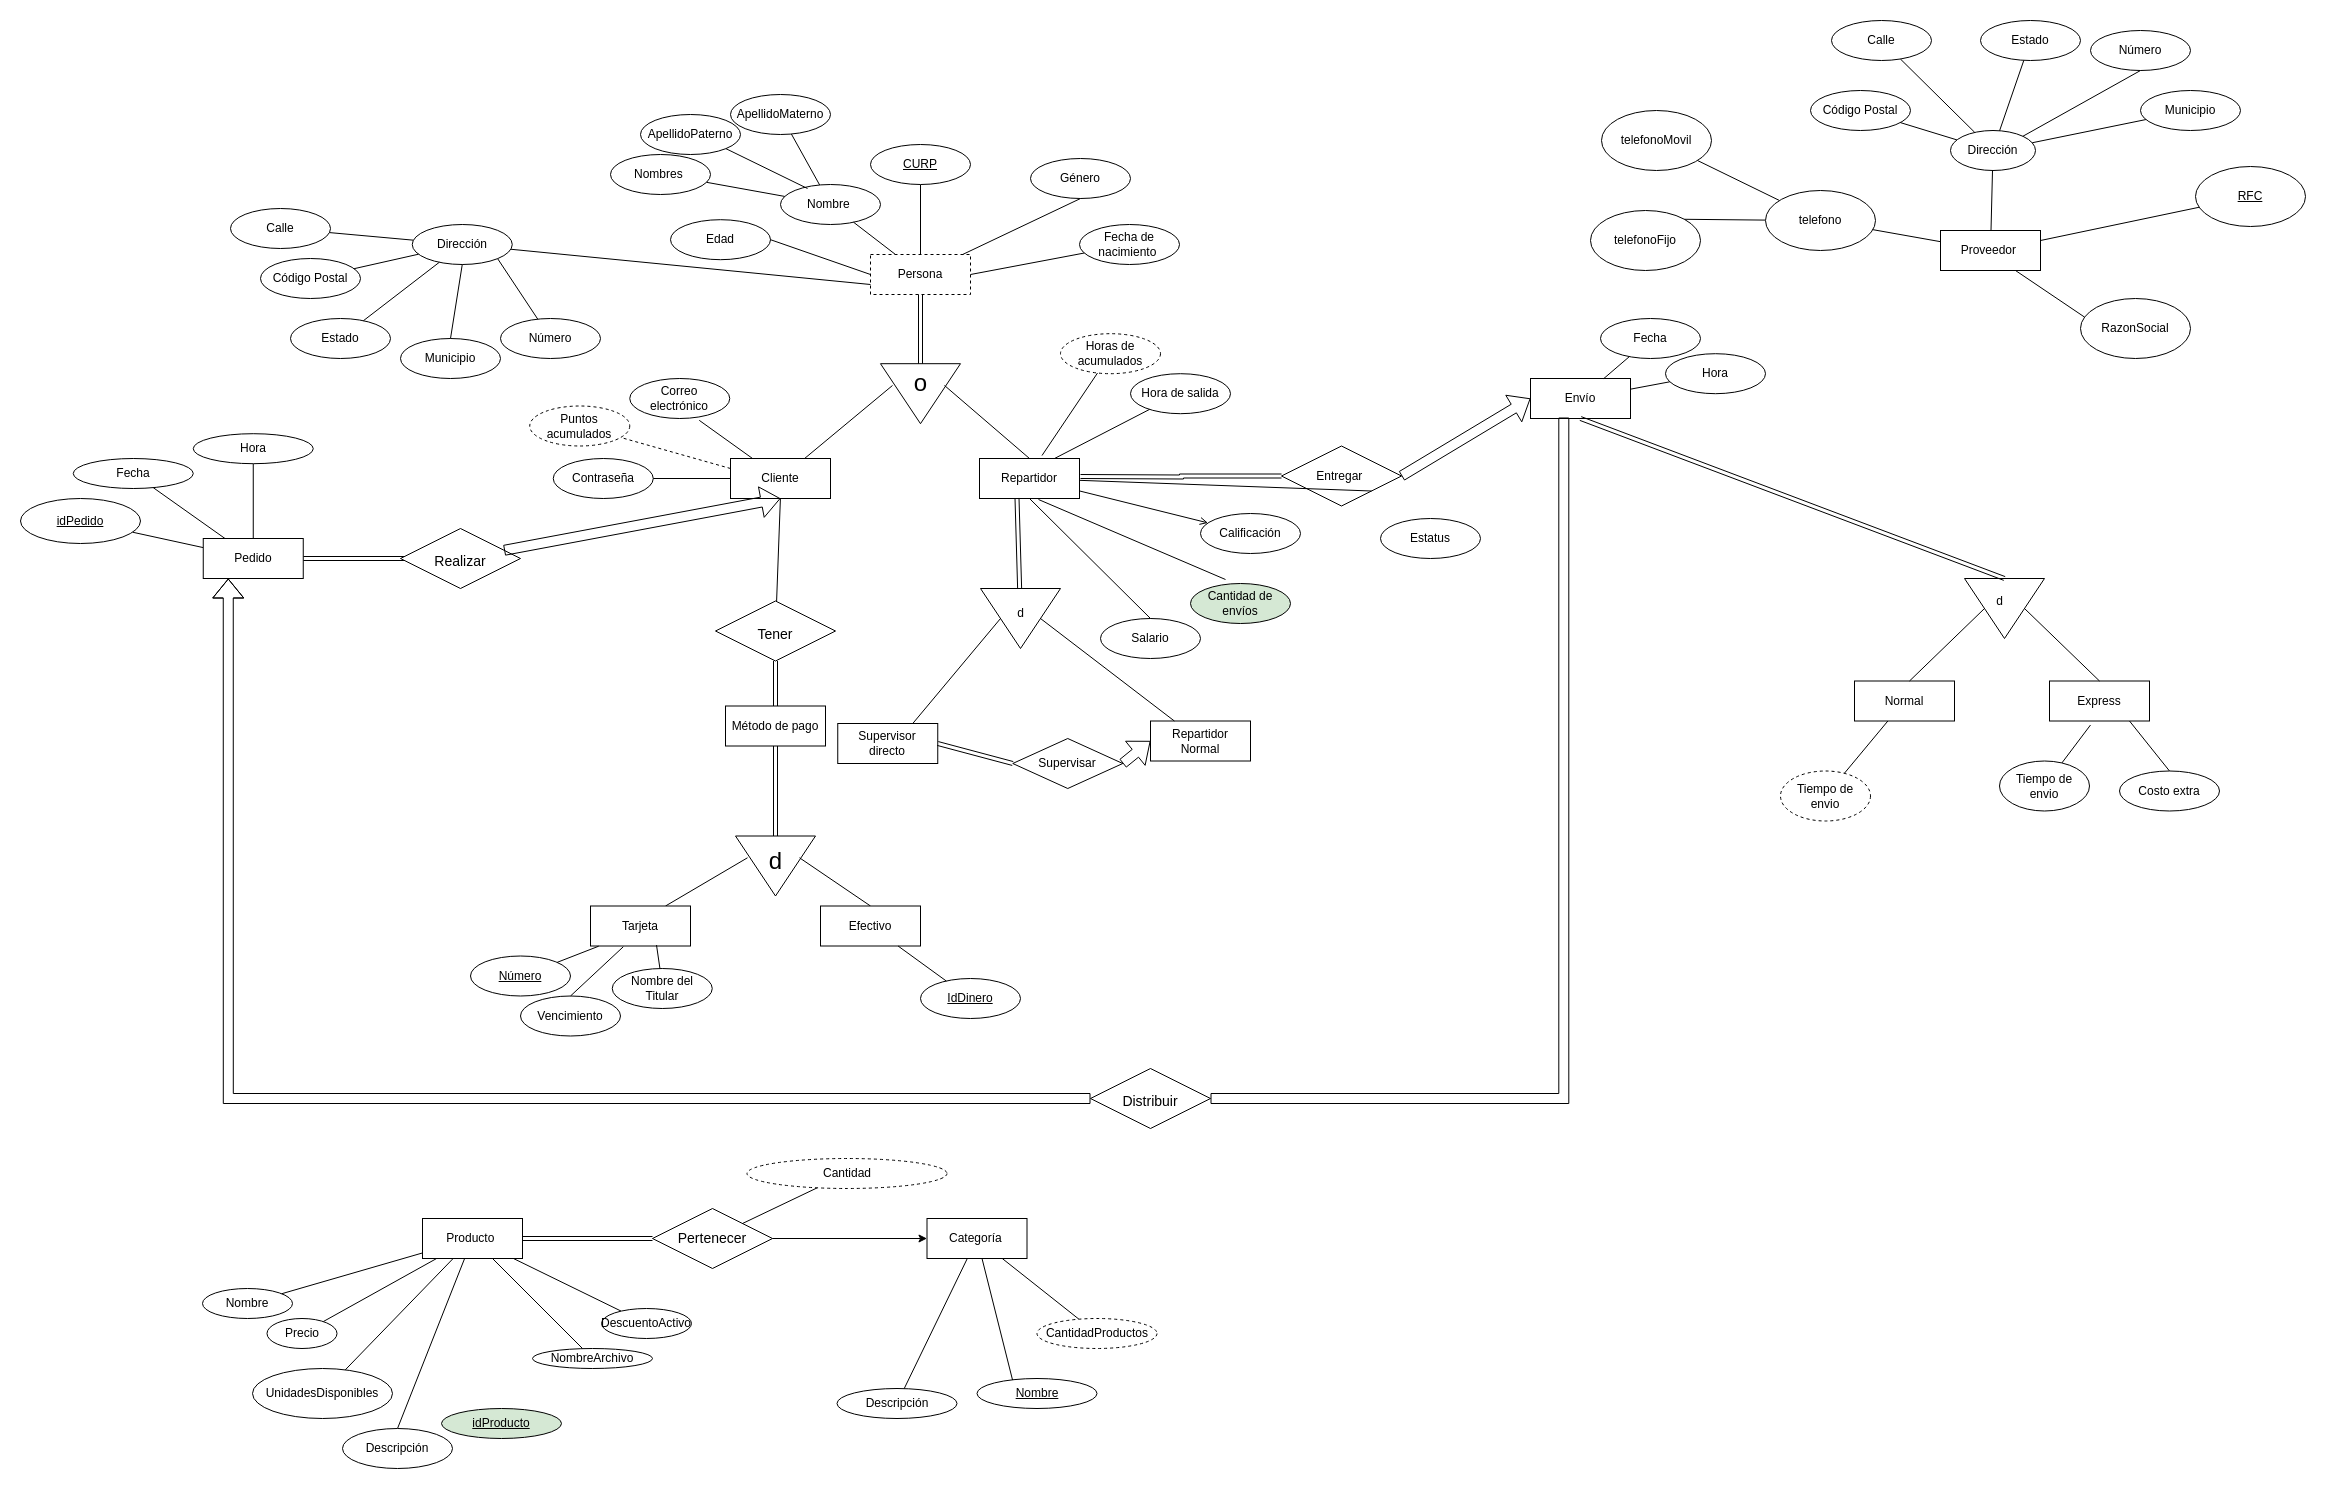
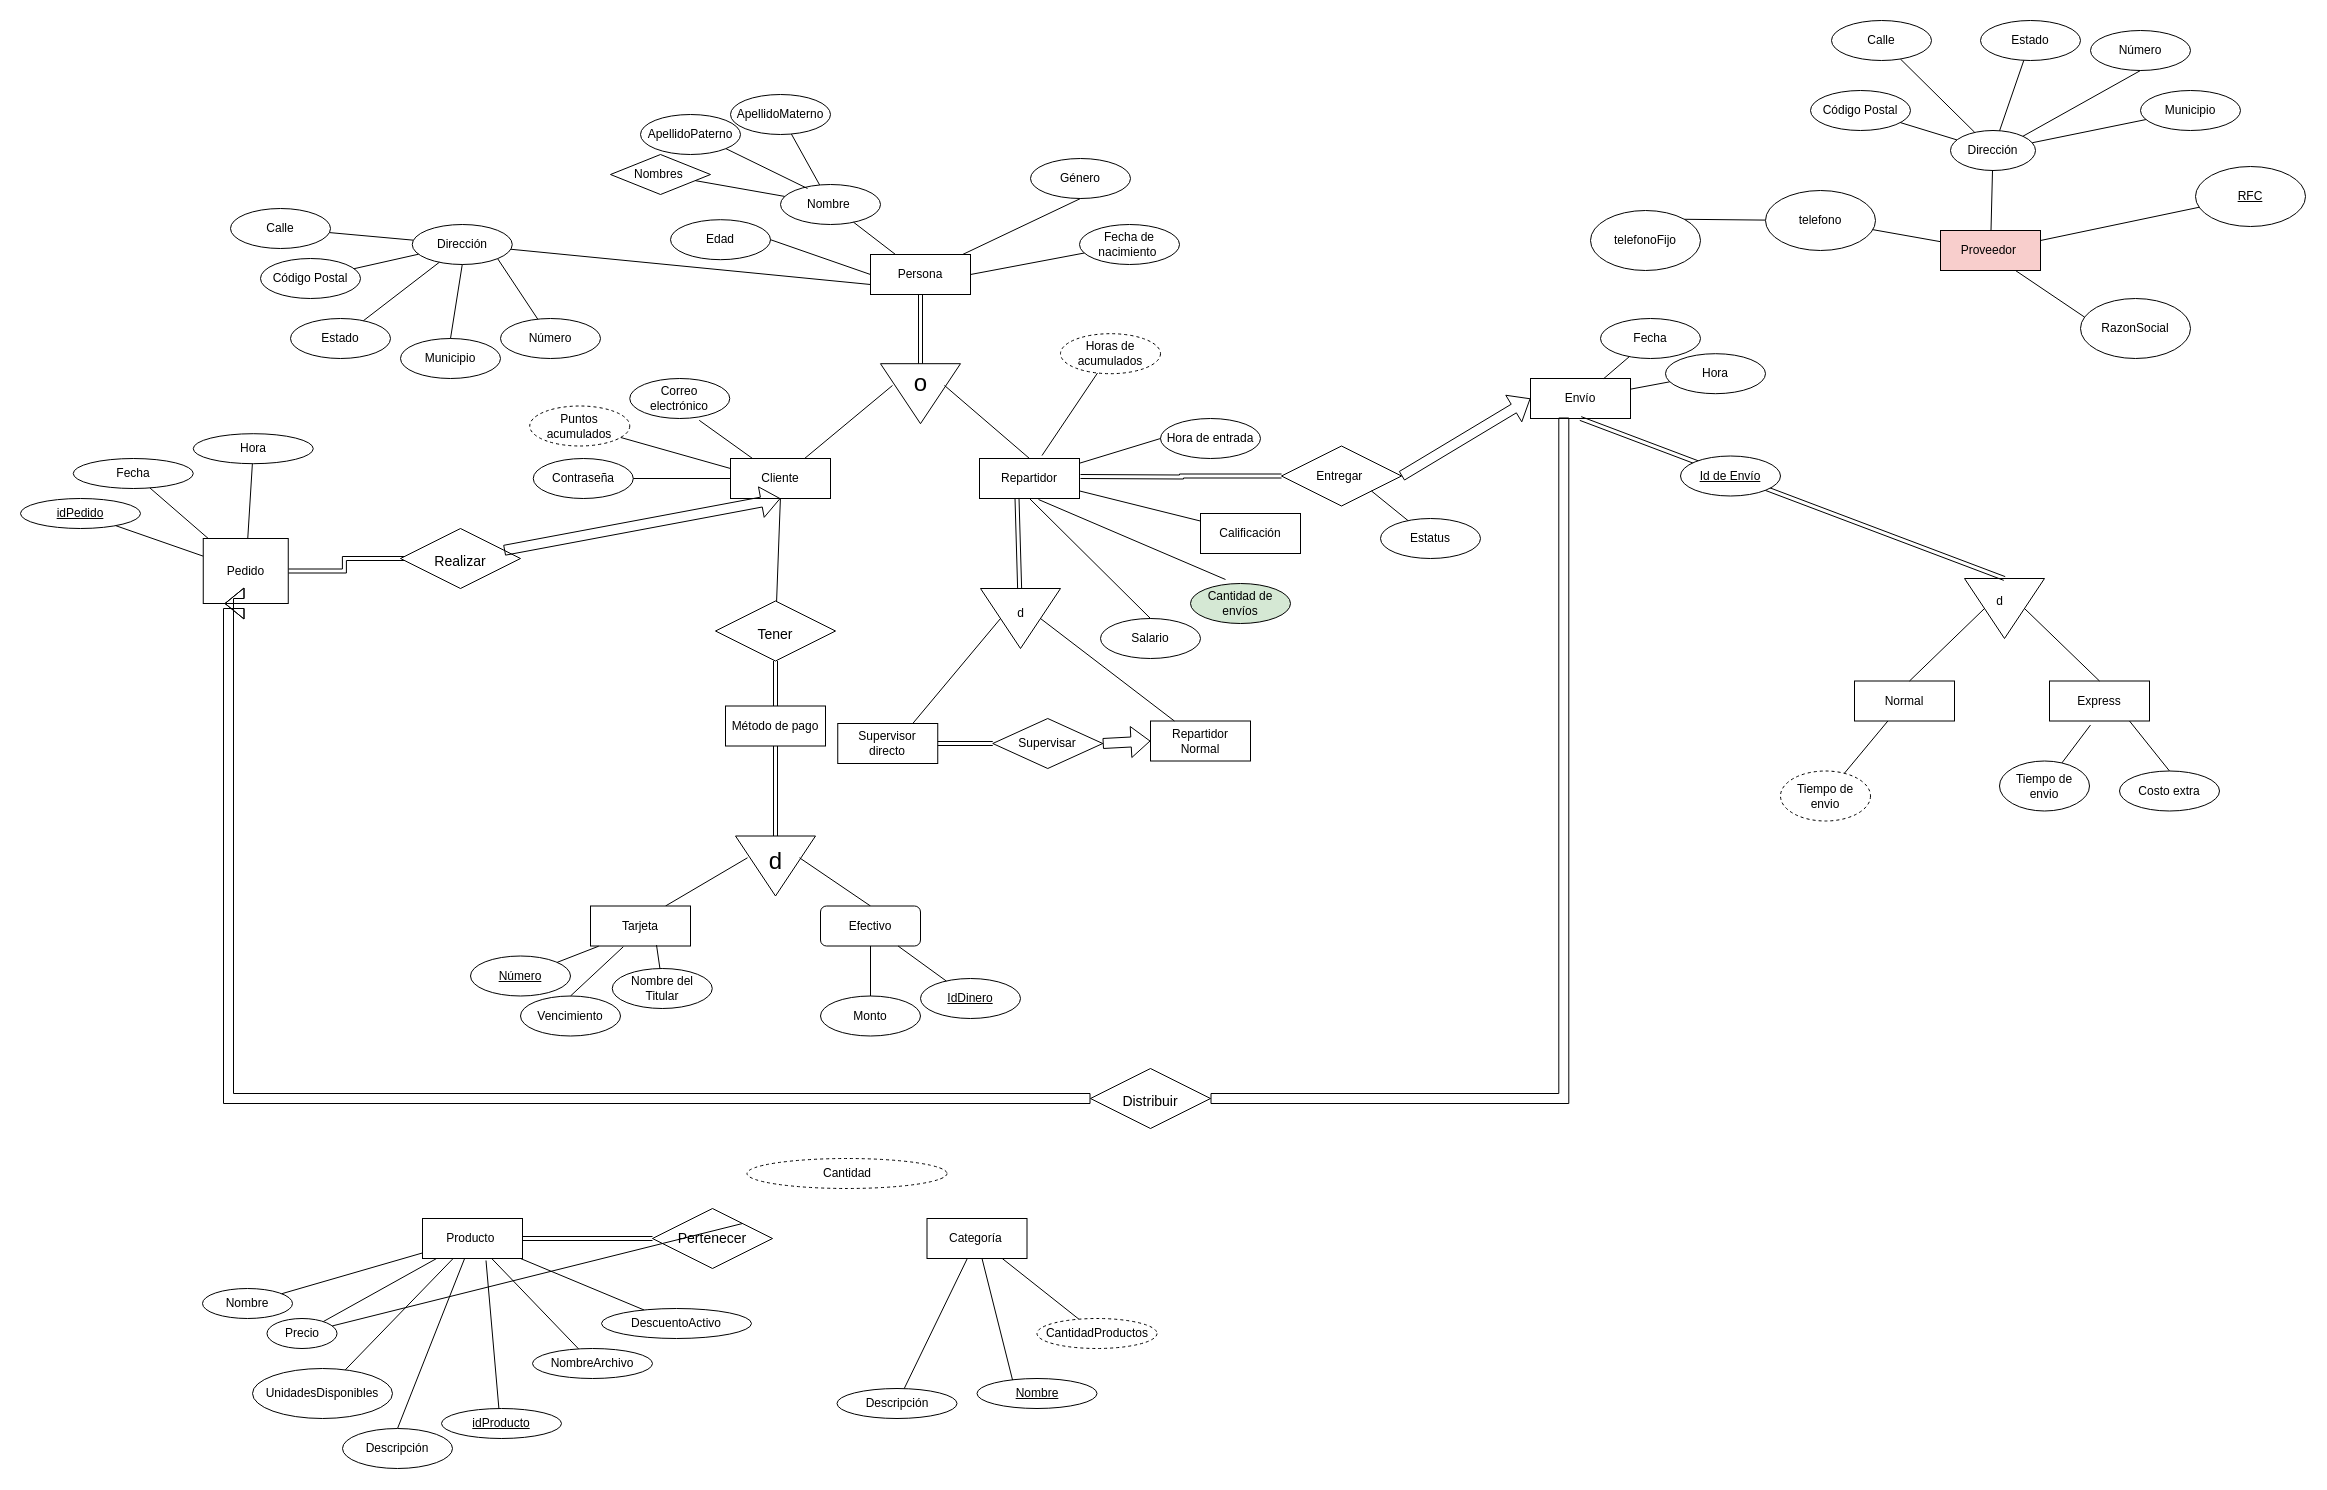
- <mxCell id="37" value="telefonoMovil" style="ellipse;whiteSpace=wrap;html=1;" parent="1" vertex="1"><mxGeometry x="1601" y="110" width="110" height="60" as="geometry" /></mxCell>
- <mxCell id="72" value="CURP" style="ellipse;whiteSpace=wrap;html=1;align=center;fontStyle=4;" parent="1" vertex="1"><mxGeometry x="870" y="144" width="100" height="40" as="geometry" /></mxCell>
- <mxCell id="13" value="Nombres&amp;nbsp;" style="ellipse;whiteSpace=wrap;html=1;align=center;" parent="1" vertex="1"><mxGeometry x="610" y="154" width="100" height="40" as="geometry" /></mxCell>
+ <mxCell id="13" value="Nombres&amp;nbsp;" style="rhombus;whiteSpace=wrap;html=1;align=center;" parent="1" vertex="1"><mxGeometry x="610" y="154" width="100" height="40" as="geometry" /></mxCell>
- <mxCell id="42" style="edgeStyle=none;rounded=0;orthogonalLoop=1;jettySize=auto;html=1;fontSize=14;endArrow=none;endFill=0;" parent="1" source="73" target="37" edge="1"><mxGeometry relative="1" as="geometry"><mxPoint x="1870" y="210" as="sourcePoint" /><mxPoint x="2200" y="320.005" as="targetPoint" /></mxGeometry></mxCell>
- <mxCell id="51" style="edgeStyle=none;rounded=0;orthogonalLoop=1;jettySize=auto;html=1;fontSize=14;endArrow=none;endFill=0;entryX=0.5;entryY=0;entryDx=0;entryDy=0;exitX=0.5;exitY=1;exitDx=0;exitDy=0;" parent="1" source="72" target="2" edge="1"><mxGeometry relative="1" as="geometry"><mxPoint x="920" y="194" as="sourcePoint" /><mxPoint x="827" y="208" as="targetPoint" /></mxGeometry></mxCell>
- <mxCell id="3" value="Proveedor&amp;nbsp;" style="whiteSpace=wrap;html=1;align=center;" parent="1" vertex="1"><mxGeometry x="1940" y="230" width="100" height="40" as="geometry" /></mxCell>
+ <mxCell id="3" value="Proveedor&amp;nbsp;" style="whiteSpace=wrap;html=1;align=center;fillColor=#f8cecc;" parent="1" vertex="1"><mxGeometry x="1940" y="230" width="100" height="40" as="geometry" /></mxCell>
- <mxCell id="2" value="Persona" style="whiteSpace=wrap;html=1;align=center;dashed=1;" parent="1" vertex="1"><mxGeometry x="870" y="254" width="100" height="40" as="geometry" /></mxCell>
+ <mxCell id="2" value="Persona" style="whiteSpace=wrap;html=1;align=center;" parent="1" vertex="1"><mxGeometry x="870" y="254" width="100" height="40" as="geometry" /></mxCell>
- <mxCell id="147" value="Hora de salida" style="ellipse;whiteSpace=wrap;html=1;align=center;" parent="1" vertex="1"><mxGeometry x="1130" y="373.19" width="100" height="40" as="geometry" /></mxCell>
- <mxCell id="150" value="" style="endArrow=none;html=1;rounded=0;entryX=0.75;entryY=0;entryDx=0;entryDy=0;" parent="1" source="147" target="87" edge="1"><mxGeometry width="50" height="50" relative="1" as="geometry"><mxPoint x="1049" y="478" as="sourcePoint" /><mxPoint x="964" y="404.97" as="targetPoint" /></mxGeometry></mxCell>
+ <mxCell id="148" value="Hora de entrada" style="ellipse;whiteSpace=wrap;html=1;align=center;" parent="1" vertex="1"><mxGeometry x="1160" y="418" width="100" height="40" as="geometry" /></mxCell>
+ <mxCell id="151" value="" style="endArrow=none;html=1;rounded=0;exitX=0;exitY=0.5;exitDx=0;exitDy=0;" parent="1" source="148" target="87" edge="1"><mxGeometry width="50" height="50" relative="1" as="geometry"><mxPoint x="1059" y="488" as="sourcePoint" /><mxPoint x="974" y="414.97" as="targetPoint" /></mxGeometry></mxCell>
- <mxCell id="159" style="edgeStyle=none;rounded=0;orthogonalLoop=1;jettySize=auto;html=1;fontSize=14;endArrow=none;endFill=0;exitX=0;exitY=0.25;exitDx=0;exitDy=0;dashed=1;" parent="1" source="86" target="157" edge="1"><mxGeometry relative="1" as="geometry"><mxPoint x="742.583" y="449.67" as="sourcePoint" /><mxPoint x="919.25" y="178.17" as="targetPoint" /></mxGeometry></mxCell>
+ <mxCell id="159" style="edgeStyle=none;rounded=0;orthogonalLoop=1;jettySize=auto;html=1;fontSize=14;endArrow=none;endFill=0;exitX=0;exitY=0.25;exitDx=0;exitDy=0;" parent="1" source="86" target="157" edge="1"><mxGeometry relative="1" as="geometry"><mxPoint x="742.583" y="449.67" as="sourcePoint" /><mxPoint x="919.25" y="178.17" as="targetPoint" /></mxGeometry></mxCell>
+ <mxCell id="154" value="&lt;u&gt;Id de Envío&lt;/u&gt;" style="ellipse;whiteSpace=wrap;html=1;align=center;" parent="1" vertex="1"><mxGeometry x="1680" y="455.5" width="100" height="40" as="geometry" /></mxCell>
- <mxCell id="156" value="Contraseña" style="ellipse;whiteSpace=wrap;html=1;align=center;" parent="1" vertex="1"><mxGeometry x="552.75" y="458" width="100" height="40" as="geometry" /></mxCell>
+ <mxCell id="156" value="Contraseña" style="ellipse;whiteSpace=wrap;html=1;align=center;" parent="1" vertex="1"><mxGeometry x="532.75" y="458" width="100" height="40" as="geometry" /></mxCell>
- <mxCell id="153" style="edgeStyle=none;rounded=0;orthogonalLoop=1;jettySize=auto;html=1;fontSize=14;endArrow=none;endFill=0;exitX=1;exitY=1;exitDx=0;exitDy=0;" parent="1" source="59" target="87" edge="1"><mxGeometry relative="1" as="geometry"><mxPoint x="1048" y="509" as="sourcePoint" /><mxPoint x="1235" y="589" as="targetPoint" /></mxGeometry></mxCell>
+ <mxCell id="153" style="edgeStyle=none;rounded=0;orthogonalLoop=1;jettySize=auto;html=1;fontSize=14;endArrow=none;endFill=0;exitX=1;exitY=1;exitDx=0;exitDy=0;" parent="1" source="59" target="152" edge="1"><mxGeometry relative="1" as="geometry"><mxPoint x="1048" y="509" as="sourcePoint" /><mxPoint x="1235" y="589" as="targetPoint" /></mxGeometry></mxCell>
- <mxCell id="46" value="&lt;u&gt;idPedido&lt;/u&gt;" style="ellipse;whiteSpace=wrap;html=1;" parent="1" vertex="1"><mxGeometry x="20" y="498" width="120" height="45" as="geometry" /></mxCell>
+ <mxCell id="46" value="&lt;u&gt;idPedido&lt;/u&gt;" style="ellipse;whiteSpace=wrap;html=1;" parent="1" vertex="1"><mxGeometry x="20" y="498" width="120" height="30" as="geometry" /></mxCell>
- <mxCell id="98" style="edgeStyle=none;rounded=0;orthogonalLoop=1;jettySize=auto;html=1;fontSize=14;endArrow=open;endFill=0;" parent="1" source="87" target="93" edge="1"><mxGeometry relative="1" as="geometry"><mxPoint x="805" y="528" as="sourcePoint" /><mxPoint x="755.725" y="560.85" as="targetPoint" /></mxGeometry></mxCell>
+ <mxCell id="98" style="edgeStyle=none;rounded=0;orthogonalLoop=1;jettySize=auto;html=1;fontSize=14;endArrow=none;endFill=0;" parent="1" source="87" target="93" edge="1"><mxGeometry relative="1" as="geometry"><mxPoint x="805" y="528" as="sourcePoint" /><mxPoint x="755.725" y="560.85" as="targetPoint" /></mxGeometry></mxCell>
- <mxCell id="93" value="Calificación" style="ellipse;whiteSpace=wrap;html=1;align=center;" parent="1" vertex="1"><mxGeometry x="1200" y="513" width="100" height="40" as="geometry" /></mxCell>
+ <mxCell id="93" value="Calificación" style="whiteSpace=wrap;html=1;align=center;rounded=0;" parent="1" vertex="1"><mxGeometry x="1200" y="513" width="100" height="40" as="geometry" /></mxCell>
- <mxCell id="9" value="Pedido" style="whiteSpace=wrap;html=1;align=center;" parent="1" vertex="1"><mxGeometry x="202.75" y="538" width="100" height="40" as="geometry" /></mxCell>
+ <mxCell id="9" value="Pedido" style="whiteSpace=wrap;html=1;align=center;" parent="1" vertex="1"><mxGeometry x="202.75" y="538" width="85" height="65" as="geometry" /></mxCell>
- <mxCell id="129" value="Supervisar" style="shape=rhombus;perimeter=rhombusPerimeter;whiteSpace=wrap;html=1;align=center;" parent="1" vertex="1"><mxGeometry x="1012.25" y="738" width="110" height="50" as="geometry" /></mxCell>
+ <mxCell id="129" value="Supervisar" style="shape=rhombus;perimeter=rhombusPerimeter;whiteSpace=wrap;html=1;align=center;" parent="1" vertex="1"><mxGeometry x="992.25" y="718" width="110" height="50" as="geometry" /></mxCell>
- <mxCell id="137" value="Efectivo" style="whiteSpace=wrap;html=1;align=center;" parent="1" vertex="1"><mxGeometry x="820" y="905.5" width="100" height="40" as="geometry" /></mxCell>
+ <mxCell id="137" value="Efectivo" style="whiteSpace=wrap;html=1;align=center;rounded=1;" parent="1" vertex="1"><mxGeometry x="820" y="905.5" width="100" height="40" as="geometry" /></mxCell>
+ <mxCell id="168" value="" style="endArrow=none;html=1;rounded=0;entryX=0.5;entryY=1;entryDx=0;entryDy=0;" edge="1" parent="1" source="167" target="137"><mxGeometry width="50" height="50" relative="1" as="geometry"><mxPoint x="580" y="1005.5" as="sourcePoint" /><mxPoint x="632.8" y="956.26" as="targetPoint" /></mxGeometry></mxCell>
+ <mxCell id="167" value="Monto" style="ellipse;whiteSpace=wrap;html=1;align=center;" vertex="1" parent="1"><mxGeometry x="820" y="995.5" width="100" height="40" as="geometry" /></mxCell>
- <mxCell id="124" style="edgeStyle=none;rounded=0;orthogonalLoop=1;jettySize=auto;html=1;fontSize=14;endArrow=none;endFill=0;exitX=1;exitY=0;exitDx=0;exitDy=0;" parent="1" source="120" target="123" edge="1"><mxGeometry relative="1" as="geometry"><mxPoint x="630.644" y="1320.608" as="sourcePoint" /><mxPoint x="522.941" y="1268" as="targetPoint" /></mxGeometry></mxCell>
+ <mxCell id="124" style="edgeStyle=none;rounded=0;orthogonalLoop=1;jettySize=auto;html=1;fontSize=14;endArrow=none;endFill=0;exitX=1;exitY=0;exitDx=0;exitDy=0;" parent="1" source="120" target="17" edge="1"><mxGeometry relative="1" as="geometry"><mxPoint x="630.644" y="1320.608" as="sourcePoint" /><mxPoint x="522.941" y="1268" as="targetPoint" /></mxGeometry></mxCell>
- <mxCell id="121" style="edgeStyle=orthogonalEdgeStyle;rounded=1;orthogonalLoop=1;jettySize=auto;html=1;exitX=1;exitY=0.5;exitDx=0;exitDy=0;fontSize=14;entryX=0;entryY=0.5;entryDx=0;entryDy=0;" parent="1" source="120" target="114" edge="1"><mxGeometry relative="1" as="geometry"><mxPoint x="726.5" y="1288" as="targetPoint" /><mxPoint x="542" y="1288" as="sourcePoint" /></mxGeometry></mxCell>
- <mxCell id="29" value="DescuentoActivo" style="ellipse;whiteSpace=wrap;html=1;" parent="1" vertex="1"><mxGeometry x="601" y="1308" width="90" height="30" as="geometry" /></mxCell>
+ <mxCell id="29" value="DescuentoActivo" style="ellipse;whiteSpace=wrap;html=1;" parent="1" vertex="1"><mxGeometry x="601" y="1308" width="150" height="30" as="geometry" /></mxCell>
+ <mxCell id="31" style="edgeStyle=none;rounded=0;orthogonalLoop=1;jettySize=auto;html=1;exitX=0.5;exitY=1;exitDx=0;exitDy=0;fontSize=14;endArrow=none;endFill=0;entryX=0.635;entryY=1.05;entryDx=0;entryDy=0;entryPerimeter=0;" parent="1" source="32" target="4" edge="1"><mxGeometry relative="1" as="geometry"><mxPoint x="482" y="1288" as="targetPoint" /></mxGeometry></mxCell>
- <mxCell id="34" value="NombreArchivo" style="ellipse;whiteSpace=wrap;html=1;" parent="1" vertex="1"><mxGeometry x="532" y="1348" width="120" height="20" as="geometry" /></mxCell>
+ <mxCell id="34" value="NombreArchivo" style="ellipse;whiteSpace=wrap;html=1;" parent="1" vertex="1"><mxGeometry x="532" y="1348" width="120" height="30" as="geometry" /></mxCell>
- <mxCell id="32" value="&lt;u&gt;idProducto&lt;/u&gt;" style="ellipse;whiteSpace=wrap;html=1;fillColor=#d5e8d4;" parent="1" vertex="1"><mxGeometry x="441" y="1408" width="120" height="30" as="geometry" /></mxCell>
+ <mxCell id="32" value="&lt;u&gt;idProducto&lt;/u&gt;" style="ellipse;whiteSpace=wrap;html=1;" parent="1" vertex="1"><mxGeometry x="441" y="1408" width="120" height="30" as="geometry" /></mxCell>
